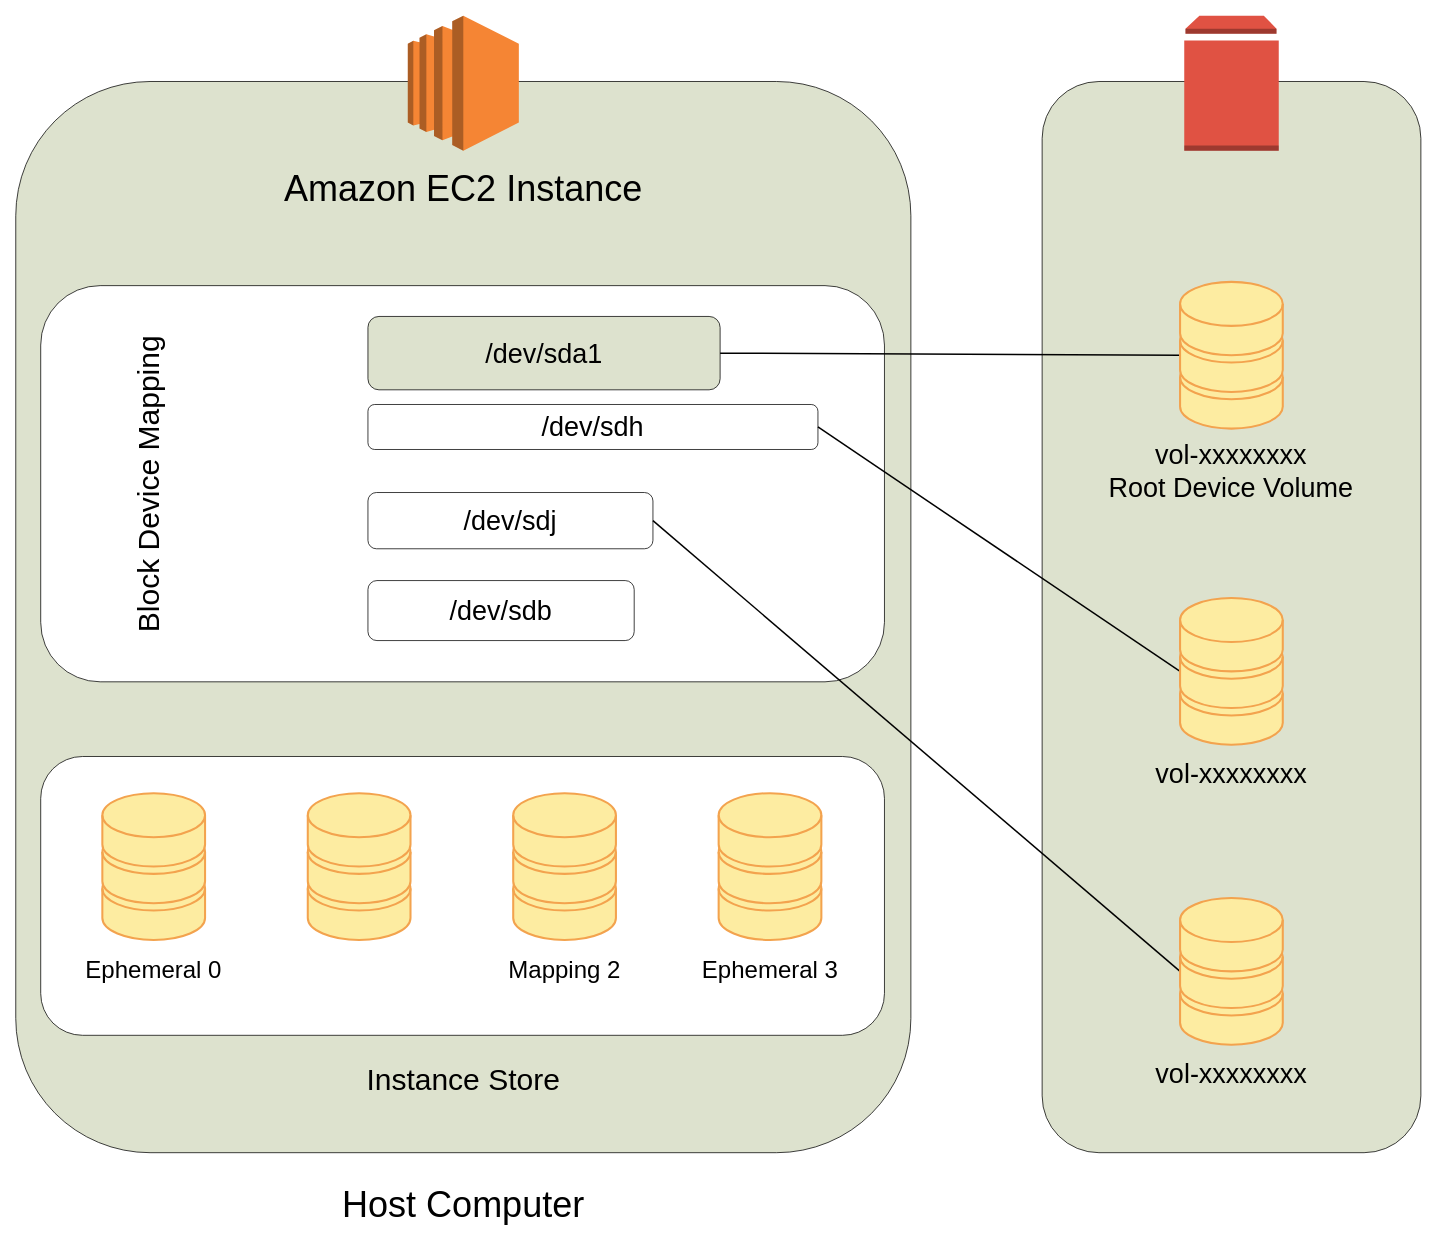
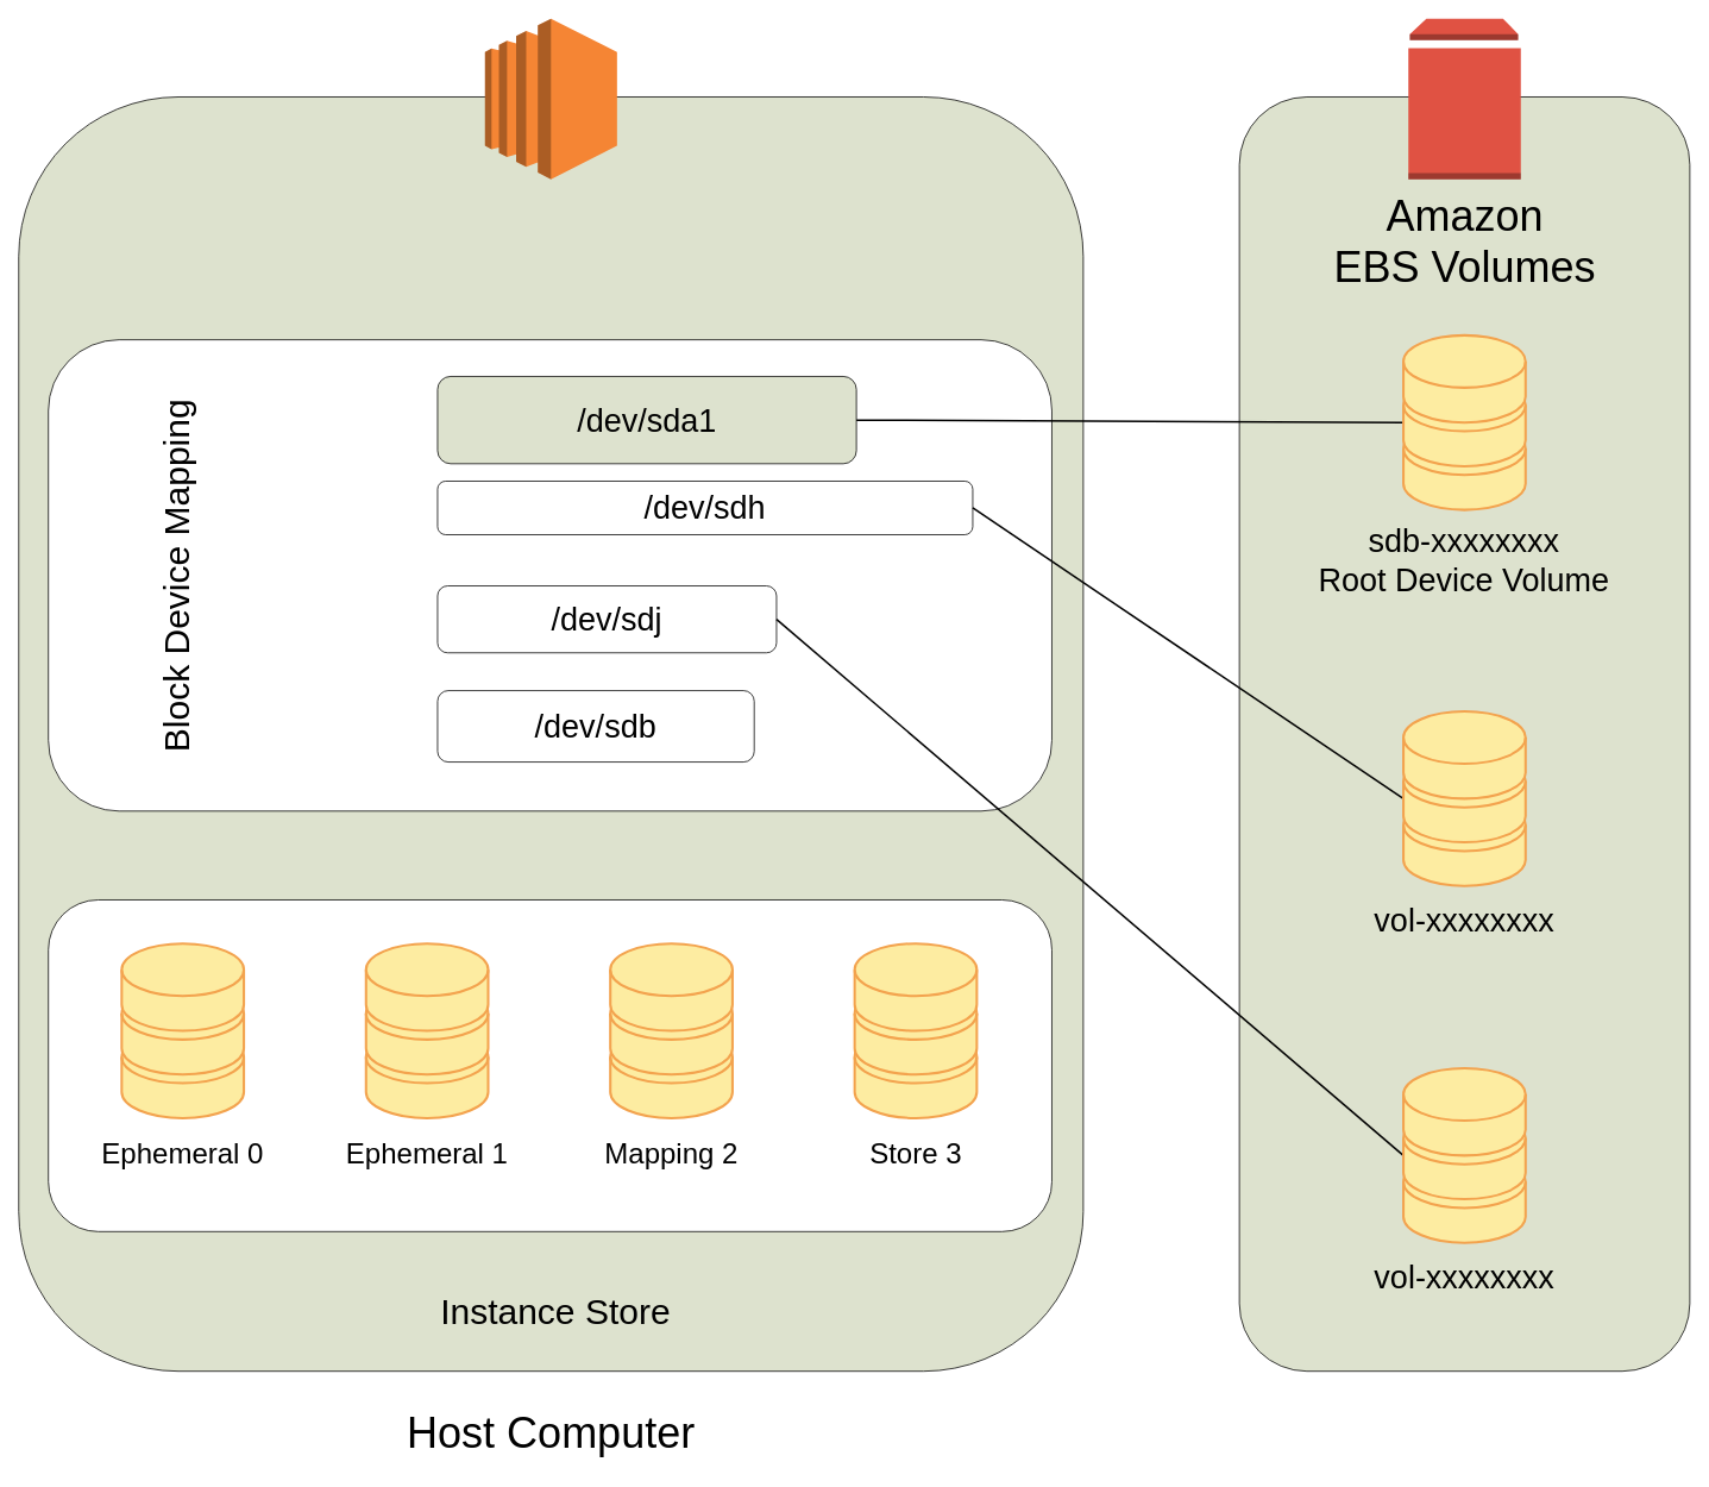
- <mxCell id="18" value="Amazon EC2 Instance" style="text;html=1;strokeColor=none;fillColor=none;align=center;verticalAlign=middle;whiteSpace=wrap;rounded=0;fontSize=48;" parent="16" vertex="1"><mxGeometry y="191" width="606.522" height="78.261" as="geometry" /></mxCell>
+ <mxCell id="30" value="Amazon&lt;br&gt;EBS Volumes" style="text;html=1;strokeColor=none;fillColor=none;align=center;verticalAlign=middle;whiteSpace=wrap;rounded=0;fontSize=48;" parent="1" vertex="1"><mxGeometry x="1441.5" y="220" width="400" height="100" as="geometry" /></mxCell>
- <mxCell id="33" value="vol-xxxxxxxx&lt;br style=&quot;font-size: 36px;&quot;&gt;Root Device Volume" style="text;html=1;strokeColor=none;fillColor=none;align=center;verticalAlign=middle;whiteSpace=wrap;rounded=0;fontSize=36;" parent="31" vertex="1"><mxGeometry x="-82.61" y="211.96" width="400" height="80" as="geometry" /></mxCell>
+ <mxCell id="33" value="sdb-xxxxxxxx&lt;br style=&quot;font-size: 36px;&quot;&gt;Root Device Volume" style="text;html=1;strokeColor=none;fillColor=none;align=center;verticalAlign=middle;whiteSpace=wrap;rounded=0;fontSize=36;" parent="31" vertex="1"><mxGeometry x="-82.61" y="211.96" width="400" height="80" as="geometry" /></mxCell>
+ <mxCell id="8" value="Ephemeral 1" style="text;html=1;strokeColor=none;fillColor=none;align=center;verticalAlign=middle;whiteSpace=wrap;rounded=0;fontSize=32;" parent="1" vertex="1"><mxGeometry x="360.957" y="1262.177" width="234.783" height="58.696" as="geometry" /></mxCell>
- <mxCell id="12" value="Ephemeral 3" style="text;html=1;strokeColor=none;fillColor=none;align=center;verticalAlign=middle;whiteSpace=wrap;rounded=0;fontSize=32;" parent="1" vertex="1"><mxGeometry x="908.783" y="1262.177" width="234.783" height="58.696" as="geometry" /></mxCell>
+ <mxCell id="12" value="Store 3" style="text;html=1;strokeColor=none;fillColor=none;align=center;verticalAlign=middle;whiteSpace=wrap;rounded=0;fontSize=32;" parent="1" vertex="1"><mxGeometry x="908.783" y="1262.177" width="234.783" height="58.696" as="geometry" /></mxCell>
- <mxCell id="5" value="Instance Store" style="text;html=1;strokeColor=none;fillColor=none;align=center;verticalAlign=middle;whiteSpace=wrap;rounded=0;fontSize=40;" parent="1" vertex="1"><mxGeometry x="421.609" y="1399.134" width="391.304" height="78.261" as="geometry" /></mxCell>
+ <mxCell id="5" value="Instance Store" style="text;html=1;strokeColor=none;fillColor=none;align=center;verticalAlign=middle;whiteSpace=wrap;rounded=0;fontSize=40;" parent="1" vertex="1"><mxGeometry x="426.609" y="1429.134" width="391.304" height="78.261" as="geometry" /></mxCell>
